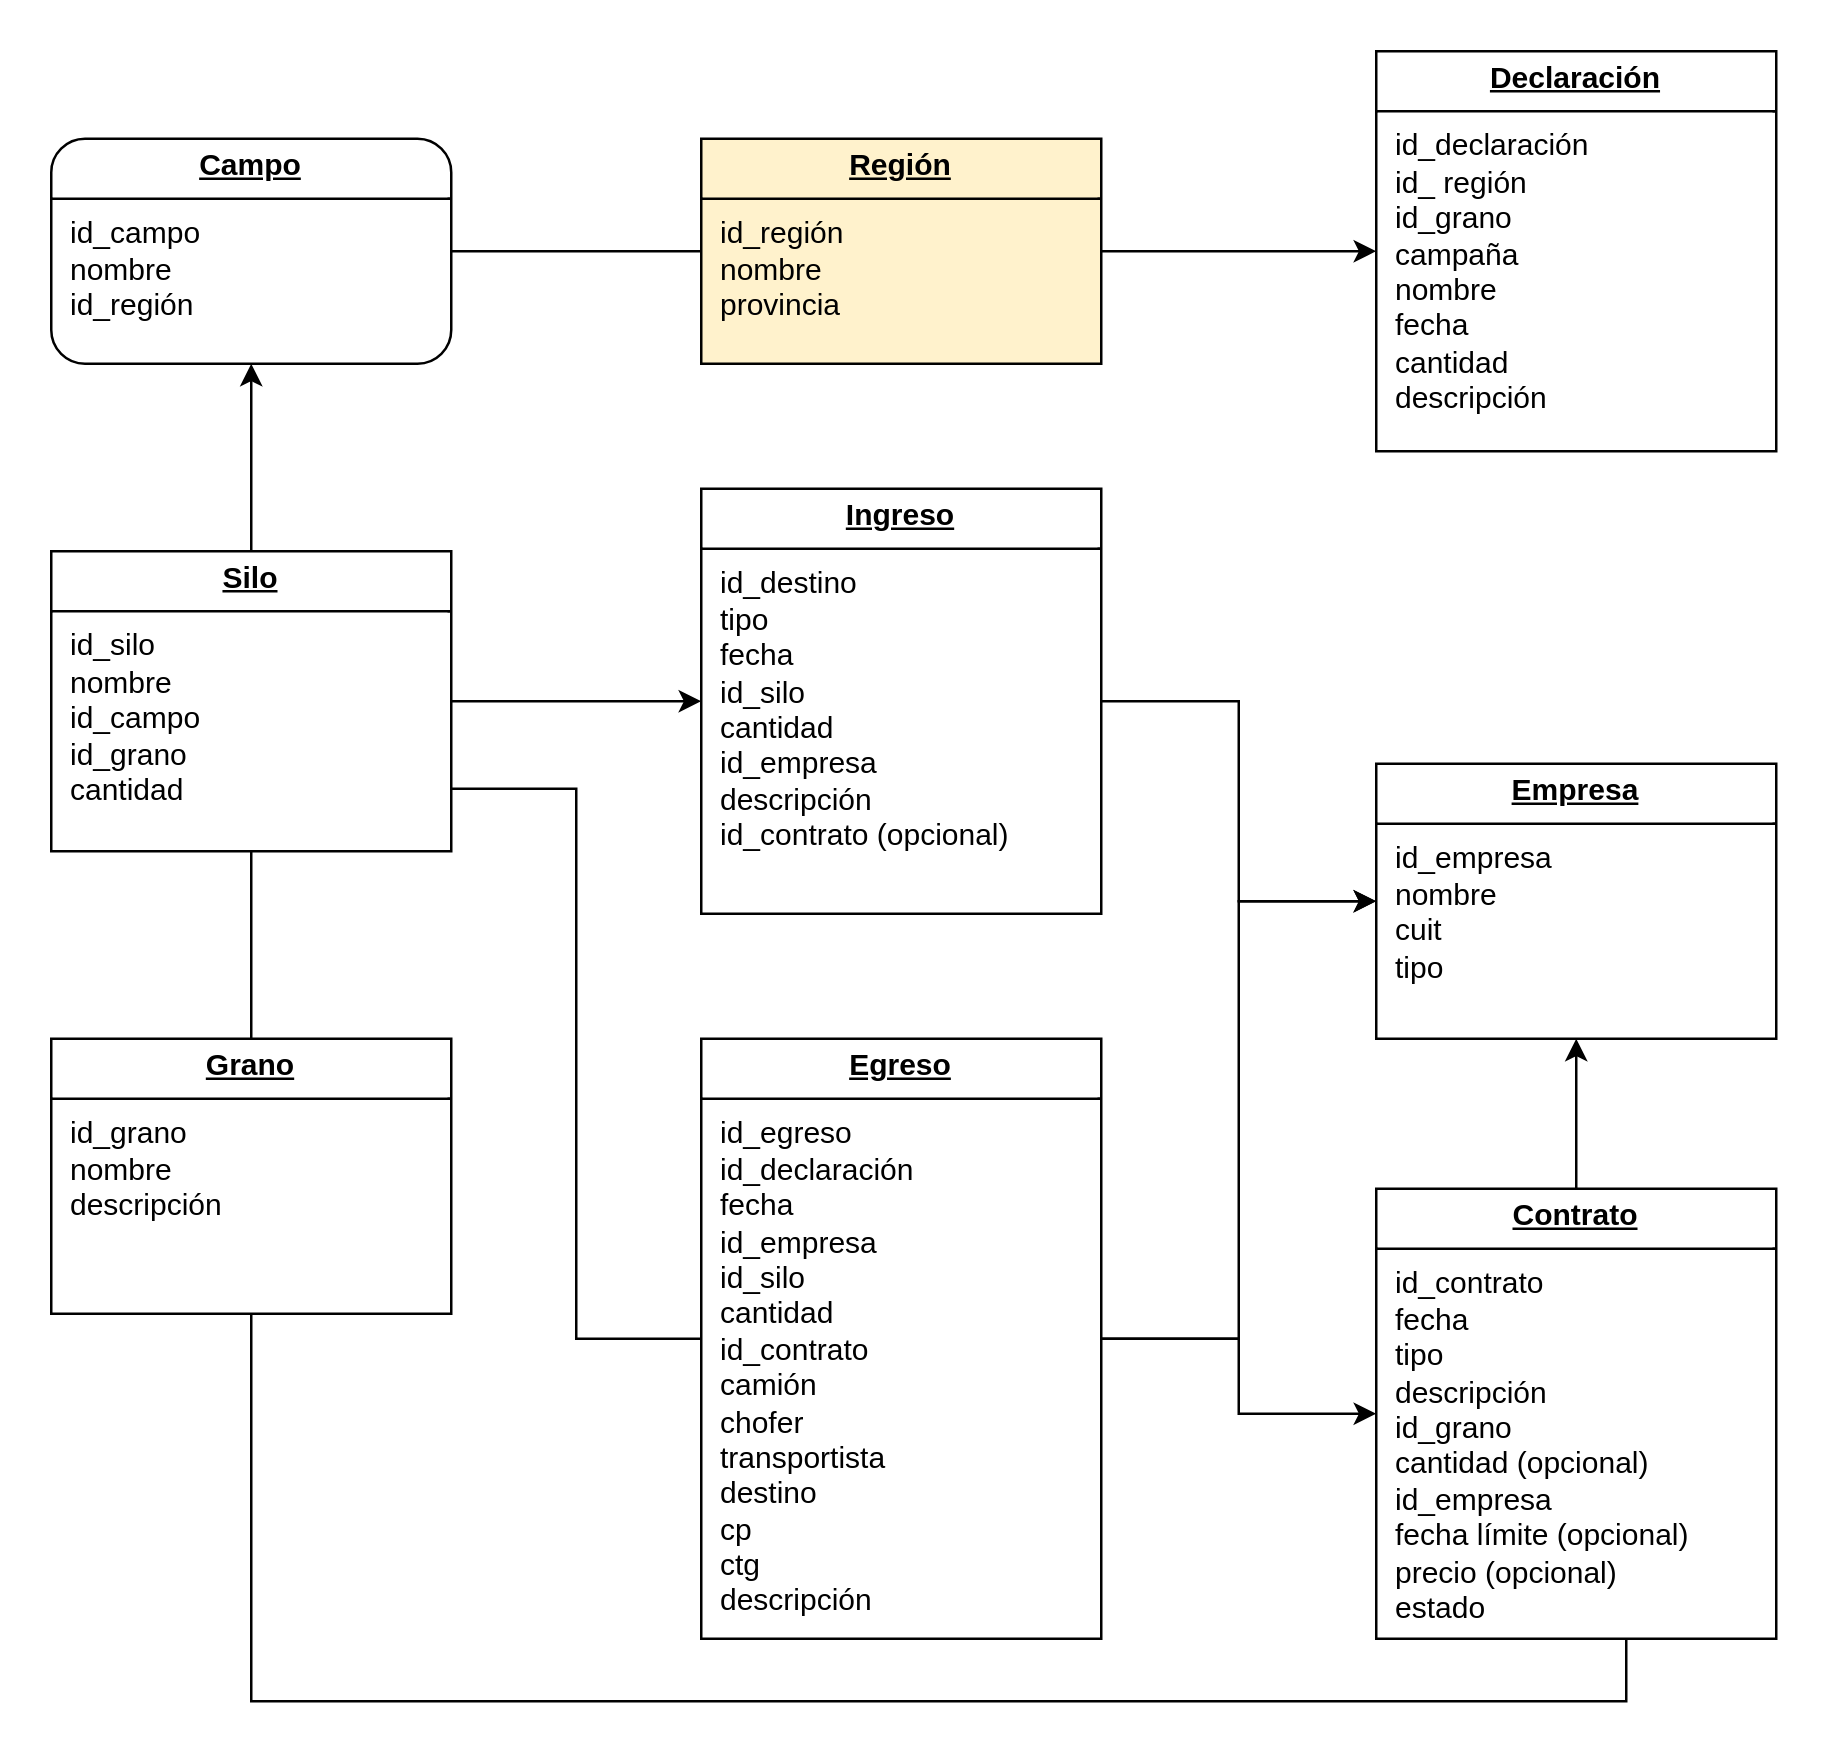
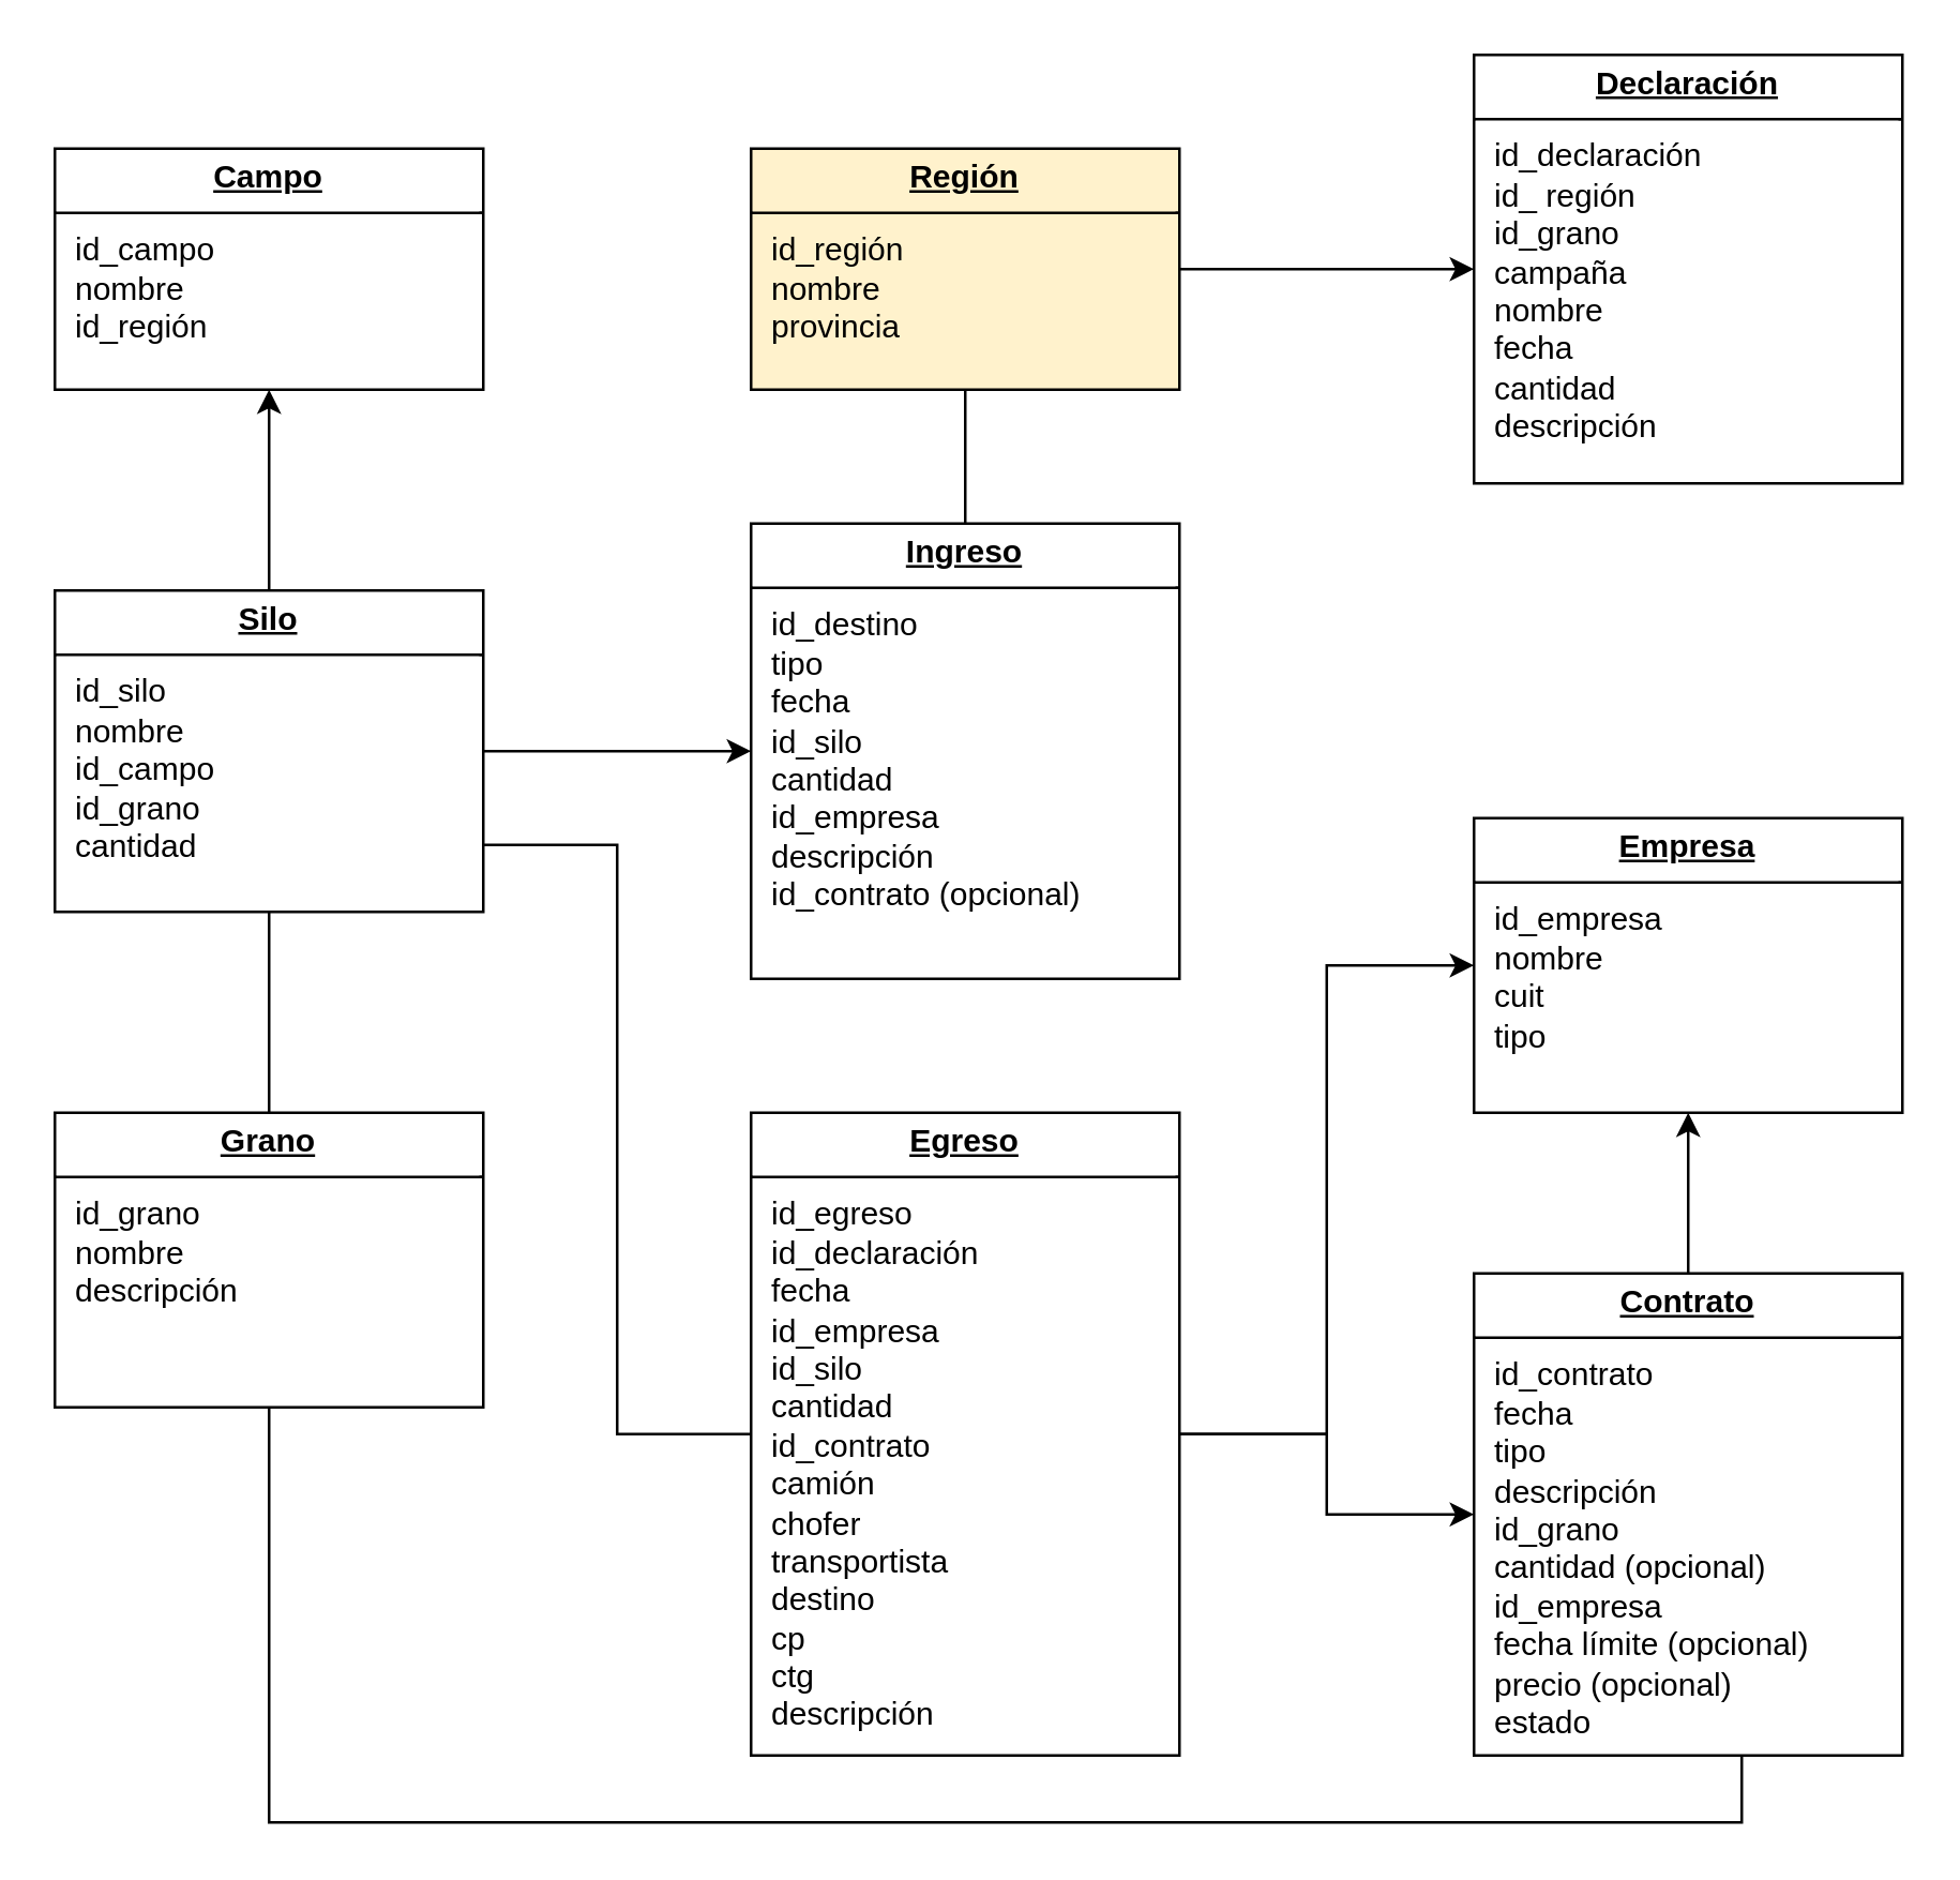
- <mxCell id="10" value="&lt;p style=&quot;margin:0px;margin-top:4px;text-align:center;text-decoration:underline;&quot;&gt;&lt;b&gt;Campo&lt;/b&gt;&lt;/p&gt;&lt;hr size=&quot;1&quot; style=&quot;border-style:solid;&quot;&gt;&lt;p style=&quot;margin:0px;margin-left:8px;&quot;&gt;id_campo&lt;/p&gt;&lt;p style=&quot;margin:0px;margin-left:8px;&quot;&gt;&lt;span style=&quot;background-color: initial;&quot;&gt;nombre&lt;/span&gt;&lt;/p&gt;&lt;p style=&quot;margin:0px;margin-left:8px;&quot;&gt;id_región&lt;/p&gt;" style="verticalAlign=top;align=left;overflow=fill;html=1;whiteSpace=wrap;rounded=1;" vertex="1" parent="1"><mxGeometry x="20" y="55" width="160" height="90" as="geometry" /></mxCell>
+ <mxCell id="10" value="&lt;p style=&quot;margin:0px;margin-top:4px;text-align:center;text-decoration:underline;&quot;&gt;&lt;b&gt;Campo&lt;/b&gt;&lt;/p&gt;&lt;hr size=&quot;1&quot; style=&quot;border-style:solid;&quot;&gt;&lt;p style=&quot;margin:0px;margin-left:8px;&quot;&gt;id_campo&lt;/p&gt;&lt;p style=&quot;margin:0px;margin-left:8px;&quot;&gt;&lt;span style=&quot;background-color: initial;&quot;&gt;nombre&lt;/span&gt;&lt;/p&gt;&lt;p style=&quot;margin:0px;margin-left:8px;&quot;&gt;id_región&lt;/p&gt;" style="verticalAlign=top;align=left;overflow=fill;html=1;whiteSpace=wrap;" vertex="1" parent="1"><mxGeometry x="20" y="55" width="160" height="90" as="geometry" /></mxCell>
- <mxCell id="7" style="edgeStyle=orthogonalEdgeStyle;rounded=0;orthogonalLoop=1;jettySize=auto;html=1;entryX=1;entryY=0.5;entryDx=0;entryDy=0;endArrow=none;endFill=0;" edge="1" parent="1" source="9" target="10"><mxGeometry relative="1" as="geometry" /></mxCell>
+ <mxCell id="7" style="edgeStyle=orthogonalEdgeStyle;rounded=0;orthogonalLoop=1;jettySize=auto;html=1;endArrow=none;endFill=0;" edge="1" parent="1" source="9" target="21"><mxGeometry relative="1" as="geometry" /></mxCell>
- <mxCell id="20" style="edgeStyle=orthogonalEdgeStyle;rounded=0;orthogonalLoop=1;jettySize=auto;html=1;entryX=0;entryY=0.5;entryDx=0;entryDy=0;" edge="1" parent="1" source="21" target="16"><mxGeometry relative="1" as="geometry" /></mxCell>
